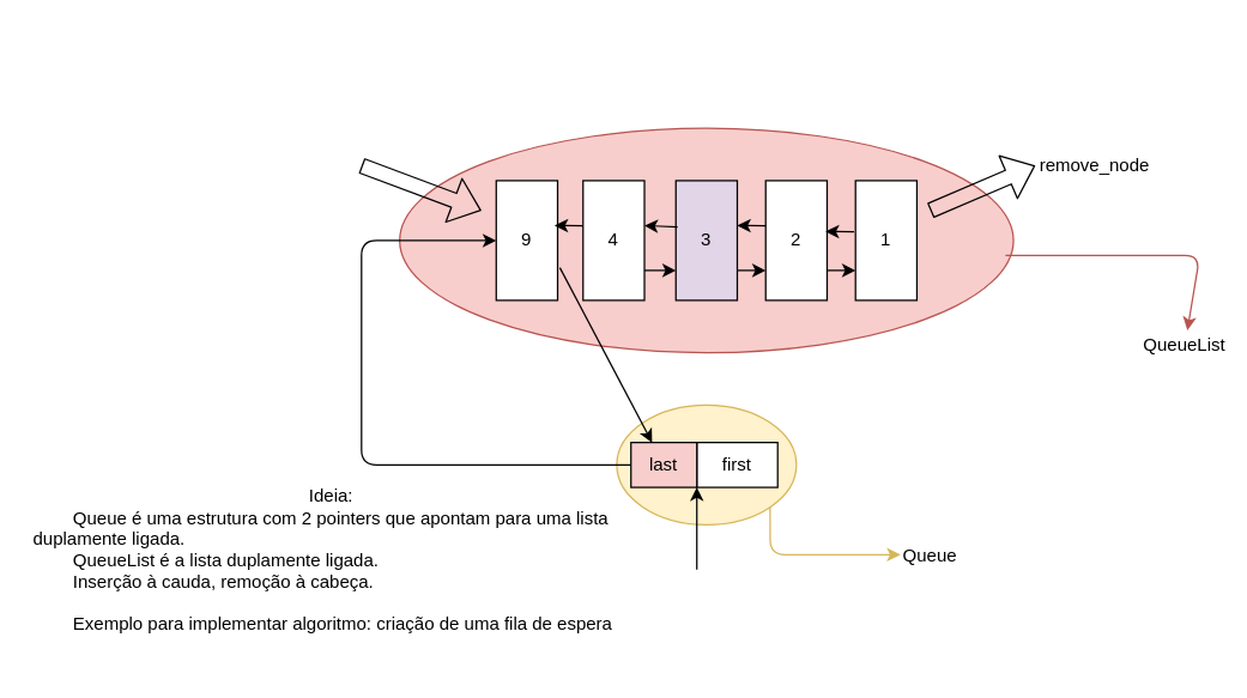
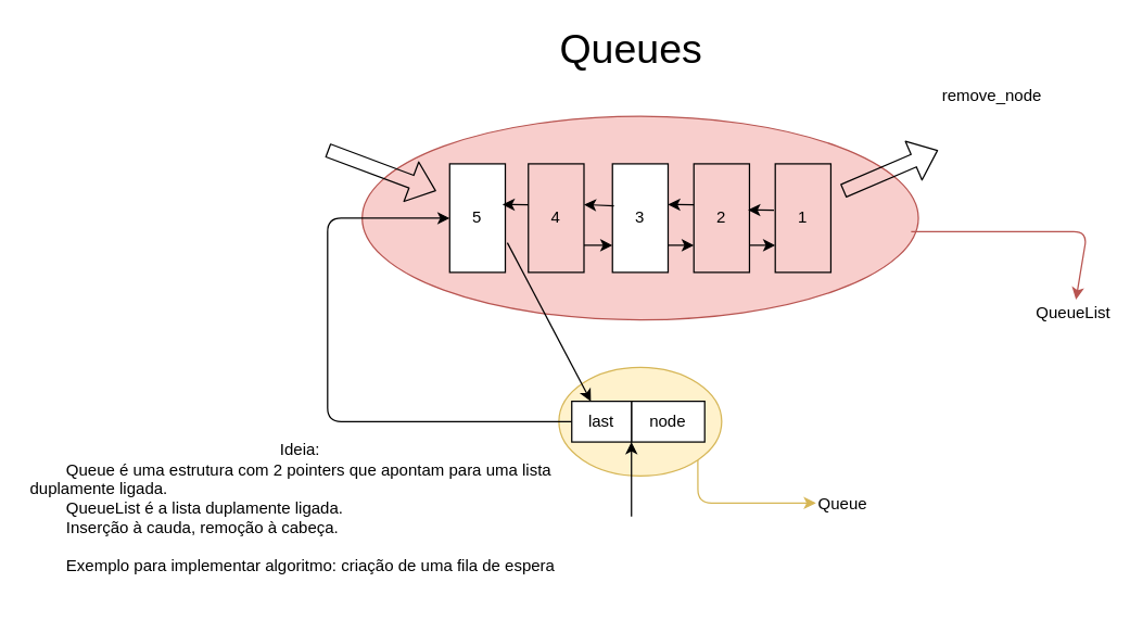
+ <mxCell id="4" value="&lt;font style=&quot;font-size: 30px&quot;&gt;Queues&lt;/font&gt;" style="text;html=1;strokeColor=none;fillColor=none;align=center;verticalAlign=middle;whiteSpace=wrap;rounded=0;" vertex="1" parent="1"><mxGeometry x="430" y="20" width="70" height="30" as="geometry" /></mxCell>
- <mxCell id="23" value="&lt;div&gt;remove_node&lt;/div&gt;" style="text;html=1;strokeColor=none;fillColor=none;align=center;verticalAlign=middle;whiteSpace=wrap;rounded=0;" vertex="1" parent="1"><mxGeometry x="711" y="100" width="40" height="20" as="geometry" /></mxCell>
+ <mxCell id="23" value="&lt;div&gt;remove_node&lt;/div&gt;" style="text;html=1;strokeColor=none;fillColor=none;align=center;verticalAlign=middle;whiteSpace=wrap;rounded=0;" vertex="1" parent="1"><mxGeometry x="711" y="60" width="40" height="20" as="geometry" /></mxCell>
- <mxCell id="11" value="9" style="rounded=0;whiteSpace=wrap;html=1;" vertex="1" parent="1"><mxGeometry x="331" y="120" width="41" height="80" as="geometry" /></mxCell>
+ <mxCell id="11" value="5" style="rounded=0;whiteSpace=wrap;html=1;" vertex="1" parent="1"><mxGeometry x="331" y="120" width="41" height="80" as="geometry" /></mxCell>
- <mxCell id="8" value="4" style="rounded=0;whiteSpace=wrap;html=1;" vertex="1" parent="1"><mxGeometry x="389" y="120" width="41" height="80" as="geometry" /></mxCell>
+ <mxCell id="8" value="4" style="rounded=0;whiteSpace=wrap;html=1;fillColor=#f8cecc;" vertex="1" parent="1"><mxGeometry x="389" y="120" width="41" height="80" as="geometry" /></mxCell>
- <mxCell id="7" value="3" style="rounded=0;whiteSpace=wrap;html=1;fillColor=#e1d5e7;" vertex="1" parent="1"><mxGeometry x="451" y="120" width="41" height="80" as="geometry" /></mxCell>
+ <mxCell id="7" value="3" style="rounded=0;whiteSpace=wrap;html=1;" vertex="1" parent="1"><mxGeometry x="451" y="120" width="41" height="80" as="geometry" /></mxCell>
- <mxCell id="9" value="2" style="rounded=0;whiteSpace=wrap;html=1;" vertex="1" parent="1"><mxGeometry x="511" y="120" width="41" height="80" as="geometry" /></mxCell>
+ <mxCell id="9" value="2" style="rounded=0;whiteSpace=wrap;html=1;fillColor=#f8cecc;" vertex="1" parent="1"><mxGeometry x="511" y="120" width="41" height="80" as="geometry" /></mxCell>
- <mxCell id="10" value="1" style="rounded=0;whiteSpace=wrap;html=1;" vertex="1" parent="1"><mxGeometry x="571" y="120" width="41" height="80" as="geometry" /></mxCell>
+ <mxCell id="10" value="1" style="rounded=0;whiteSpace=wrap;html=1;fillColor=#f8cecc;" vertex="1" parent="1"><mxGeometry x="571" y="120" width="41" height="80" as="geometry" /></mxCell>
- <mxCell id="6" value="last" style="rounded=0;whiteSpace=wrap;html=1;fillColor=#f8cecc;" vertex="1" parent="1"><mxGeometry x="421" y="295" width="44" height="30" as="geometry" /></mxCell>
+ <mxCell id="6" value="last" style="rounded=0;whiteSpace=wrap;html=1;" vertex="1" parent="1"><mxGeometry x="421" y="295" width="44" height="30" as="geometry" /></mxCell>
- <mxCell id="5" value="first" style="rounded=0;whiteSpace=wrap;html=1;" vertex="1" parent="1"><mxGeometry x="465" y="295" width="54" height="30" as="geometry" /></mxCell>
+ <mxCell id="5" value="node" style="rounded=0;whiteSpace=wrap;html=1;" vertex="1" parent="1"><mxGeometry x="465" y="295" width="54" height="30" as="geometry" /></mxCell>
